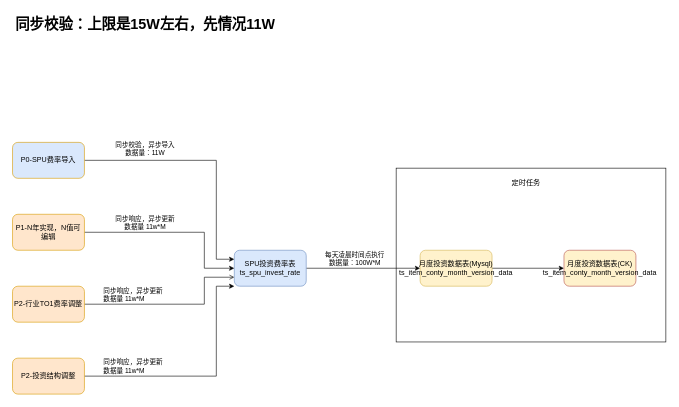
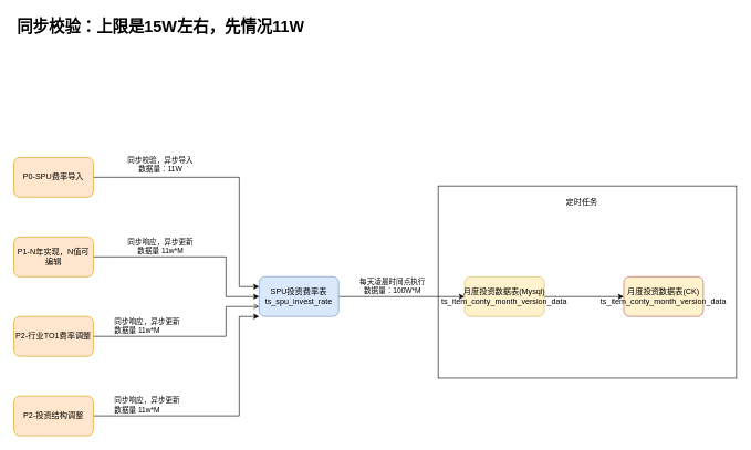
- <mxCell id="5" value="&lt;div&gt;&lt;span style=&quot;background-color: initial;&quot;&gt;P0-SPU费率导入&lt;/span&gt;&lt;br&gt;&lt;/div&gt;" style="rounded=1;whiteSpace=wrap;html=1;fillColor=#dae8fc;strokeColor=#d79b00;" vertex="1" parent="1"><mxGeometry y="237" width="120" height="60" as="geometry" x="20" /></mxCell>
+ <mxCell id="5" value="&lt;div&gt;&lt;span style=&quot;background-color: initial;&quot;&gt;P0-SPU费率导入&lt;/span&gt;&lt;br&gt;&lt;/div&gt;" style="rounded=1;whiteSpace=wrap;html=1;fillColor=#ffe6cc;strokeColor=#d79b00;" vertex="1" parent="1"><mxGeometry y="237" width="120" height="60" as="geometry" x="20" /></mxCell>
